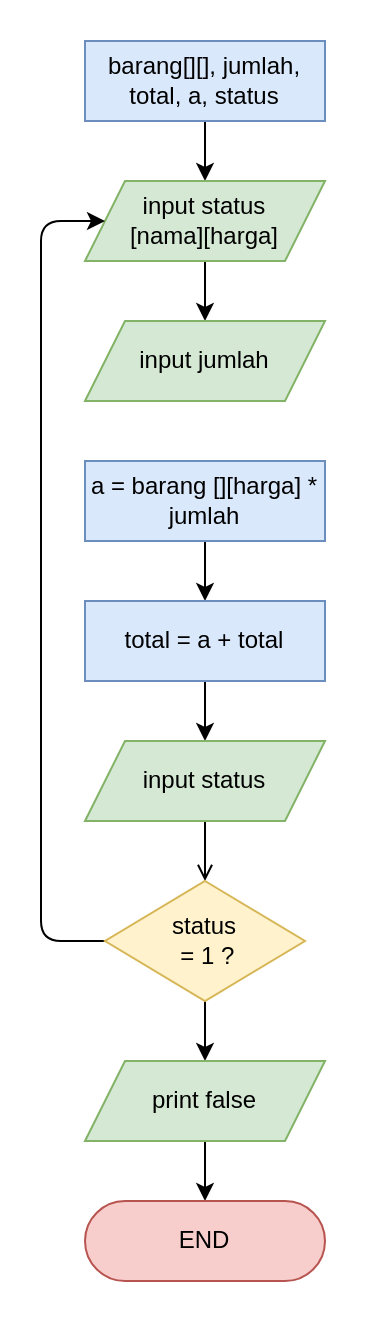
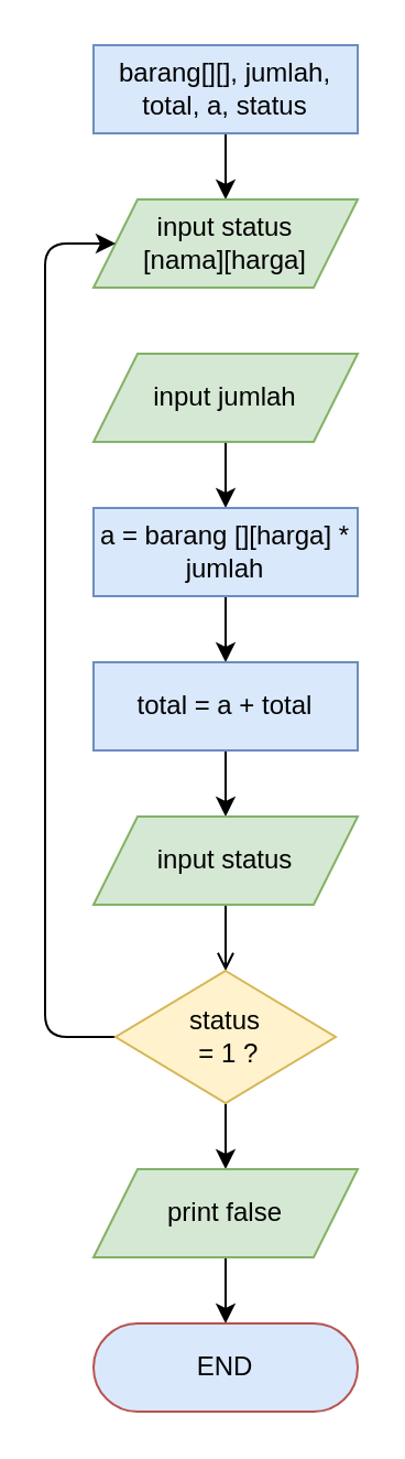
- <mxCell id="4" style="edgeStyle=none;html=1;exitX=0.5;exitY=1;exitDx=0;exitDy=0;fontColor=#000000;" edge="1" parent="1" source="5" target="7"><mxGeometry relative="1" as="geometry" /></mxCell>
+ <mxCell id="6" style="edgeStyle=none;html=1;exitX=0.5;exitY=1;exitDx=0;exitDy=0;entryX=0.5;entryY=0;entryDx=0;entryDy=0;fontColor=#000000;" edge="1" parent="1" source="7" target="9"><mxGeometry relative="1" as="geometry" /></mxCell>
- <mxCell id="19" value="END" style="rounded=1;whiteSpace=wrap;html=1;arcSize=50;fillColor=#f8cecc;strokeColor=#b85450;fontColor=#000000;" vertex="1" parent="1"><mxGeometry x="42" y="600" width="120" height="40" as="geometry" /></mxCell>
+ <mxCell id="19" value="END" style="rounded=1;whiteSpace=wrap;html=1;arcSize=50;fillColor=#dae8fc;strokeColor=#b85450;fontColor=#000000;" vertex="1" parent="1"><mxGeometry x="42" y="600" width="120" height="40" as="geometry" /></mxCell>
